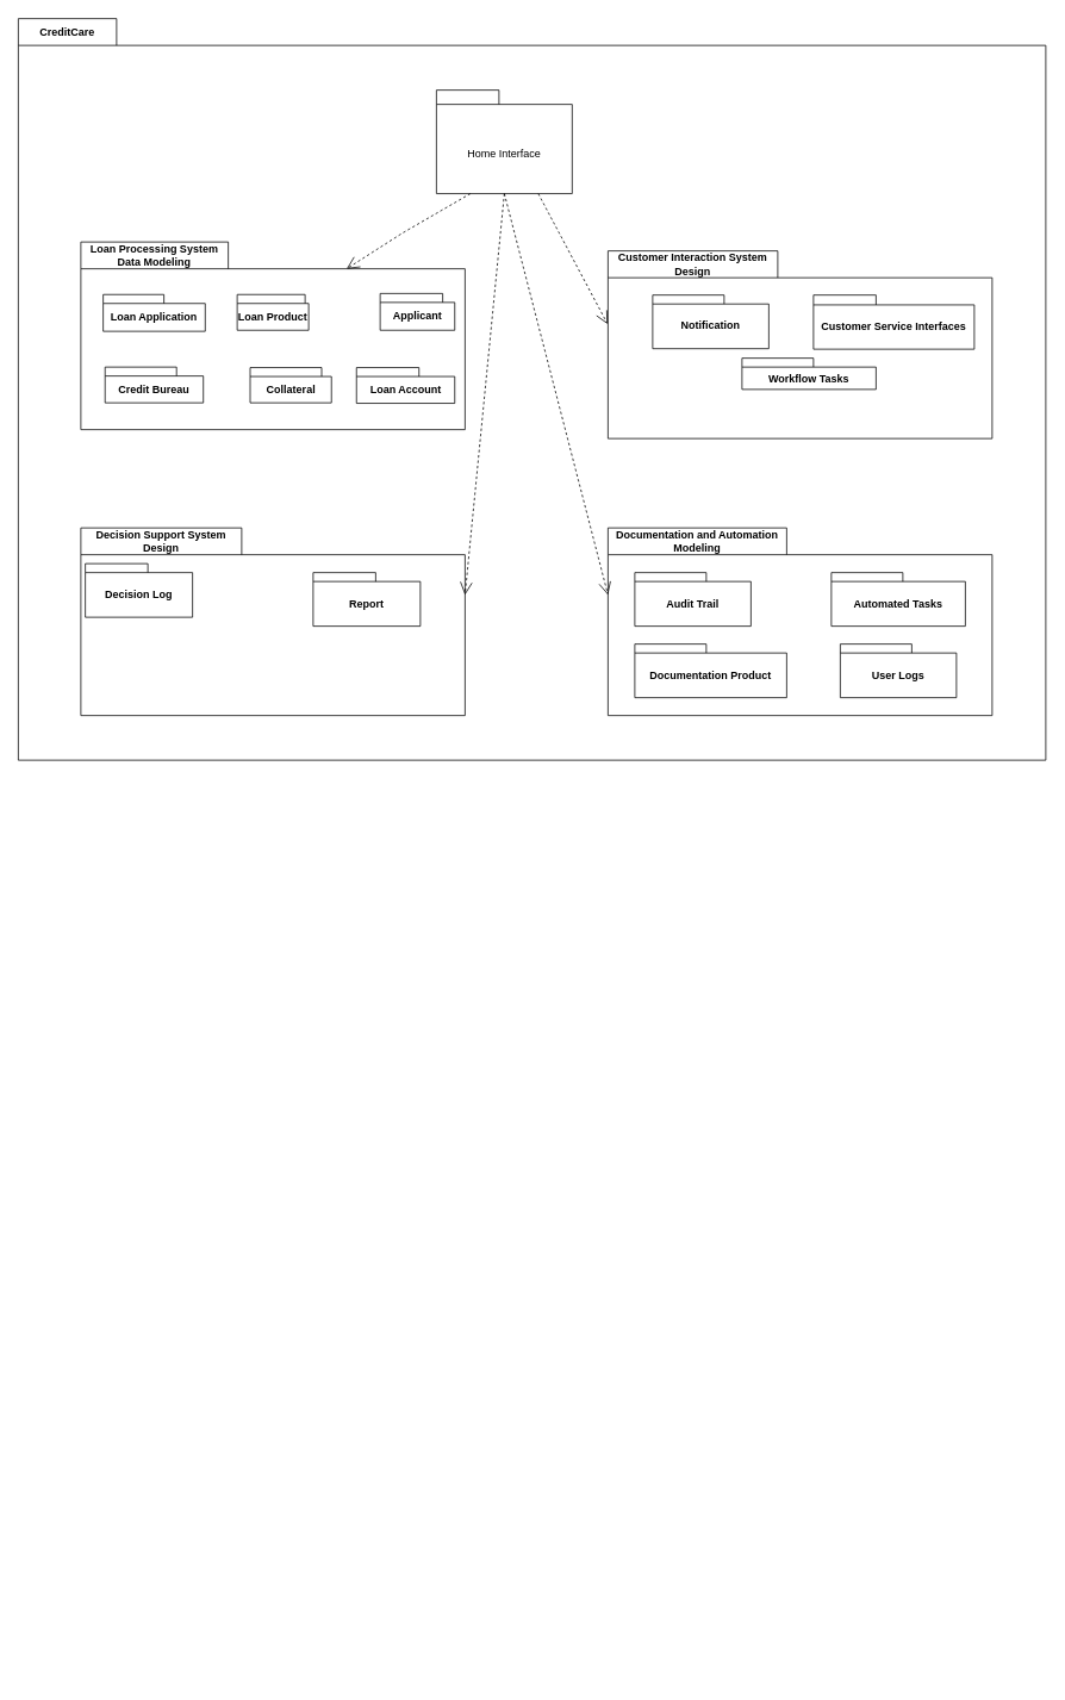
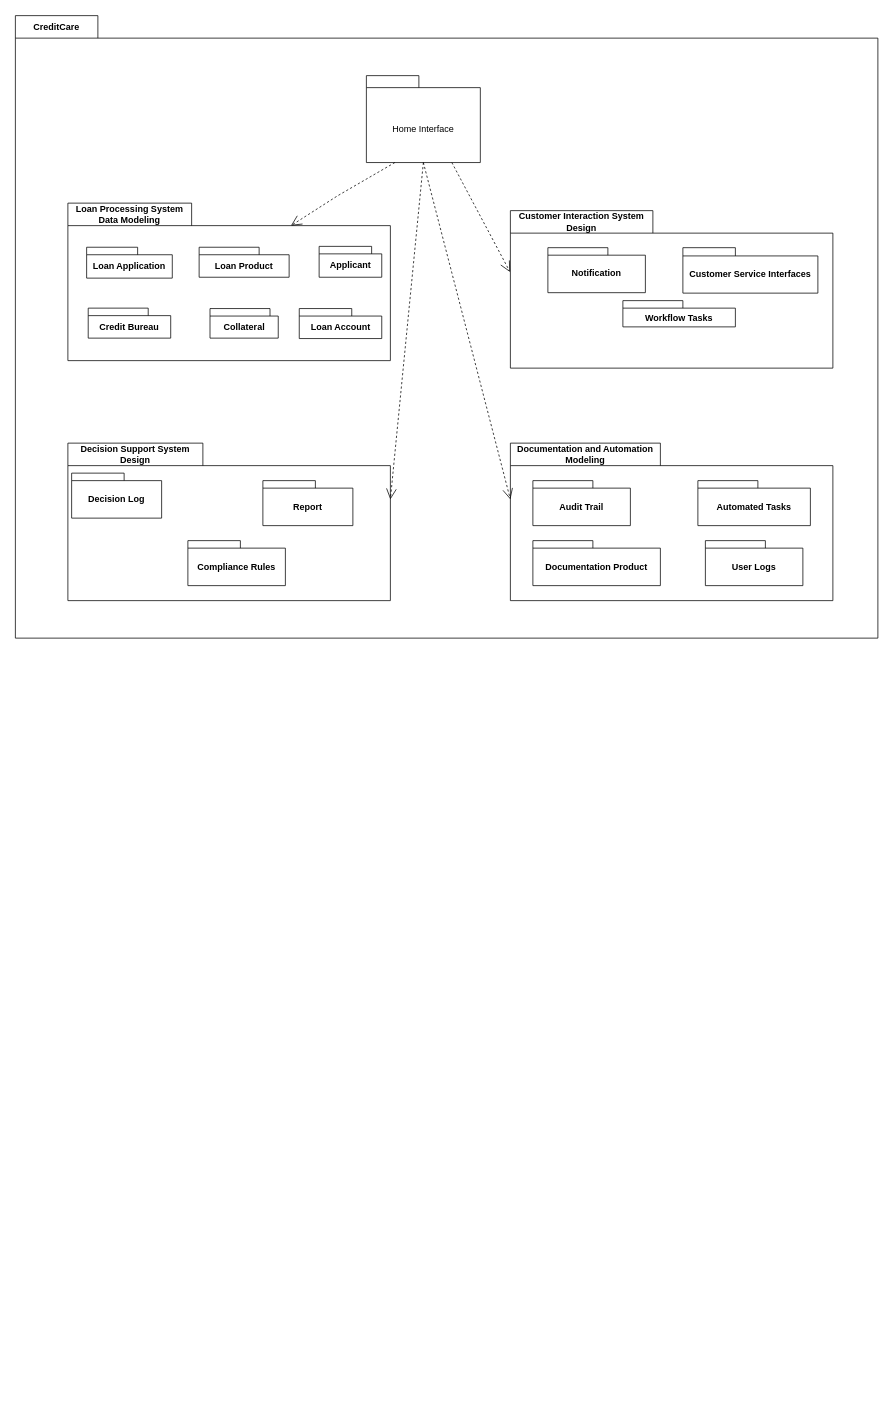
- <mxCell id="24" value="Loan Product" style="shape=folder;fontStyle=1;tabWidth=80;tabHeight=10;tabPosition=left;html=1;boundedLbl=1;whiteSpace=wrap;" vertex="1" parent="21"><mxGeometry x="175" y="58.83" width="80" height="40" as="geometry" /></mxCell>
+ <mxCell id="24" value="Loan Product" style="shape=folder;fontStyle=1;tabWidth=80;tabHeight=10;tabPosition=left;html=1;boundedLbl=1;whiteSpace=wrap;" vertex="1" parent="21"><mxGeometry x="175" y="58.83" width="120" height="40" as="geometry" /></mxCell>
+ <mxCell id="8" value="Compliance Rules" style="shape=folder;fontStyle=1;tabWidth=70;tabHeight=10;tabPosition=left;html=1;boundedLbl=1;whiteSpace=wrap;" vertex="1" parent="4"><mxGeometry x="160" y="130" width="130" height="60" as="geometry" /></mxCell>
